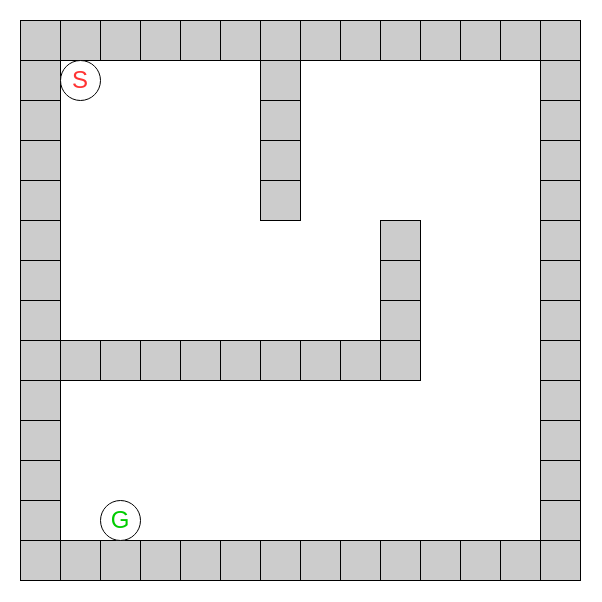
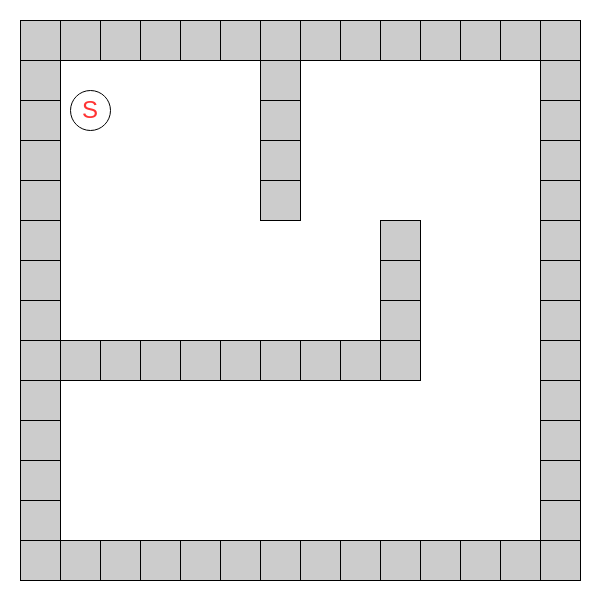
- <mxCell id="72" value="&lt;font color=&quot;#FF3333&quot;&gt;S&lt;/font&gt;" style="ellipse;whiteSpace=wrap;html=1;aspect=fixed;rounded=0;shadow=0;sketch=0;fontSize=24;fontColor=#00CC00;fillColor=#FFFFFF;" vertex="1" parent="1"><mxGeometry x="60" y="60" width="40" height="40" as="geometry" /></mxCell>
+ <mxCell id="72" value="&lt;font color=&quot;#FF3333&quot;&gt;S&lt;/font&gt;" style="ellipse;whiteSpace=wrap;html=1;aspect=fixed;rounded=0;shadow=0;sketch=0;fontSize=24;fontColor=#00CC00;fillColor=#FFFFFF;" vertex="1" parent="1"><mxGeometry x="70" y="90" width="40" height="40" as="geometry" /></mxCell>
- <mxCell id="71" value="G" style="ellipse;whiteSpace=wrap;html=1;aspect=fixed;rounded=0;shadow=0;sketch=0;fontSize=24;fontColor=#00CC00;fillColor=#FFFFFF;" vertex="1" parent="1"><mxGeometry x="100" y="500" width="40" height="40" as="geometry" /></mxCell>
